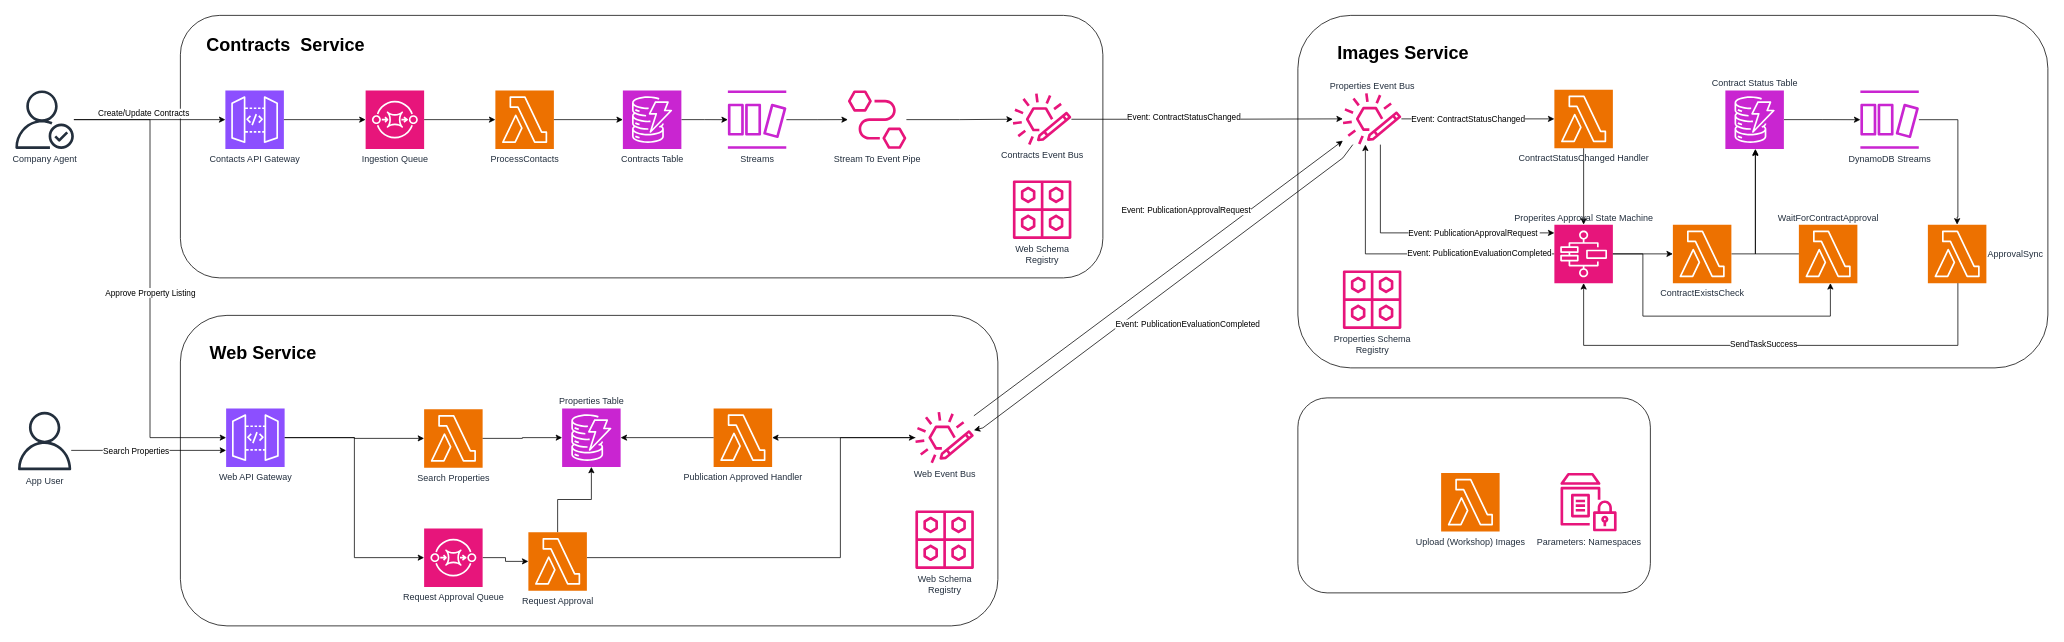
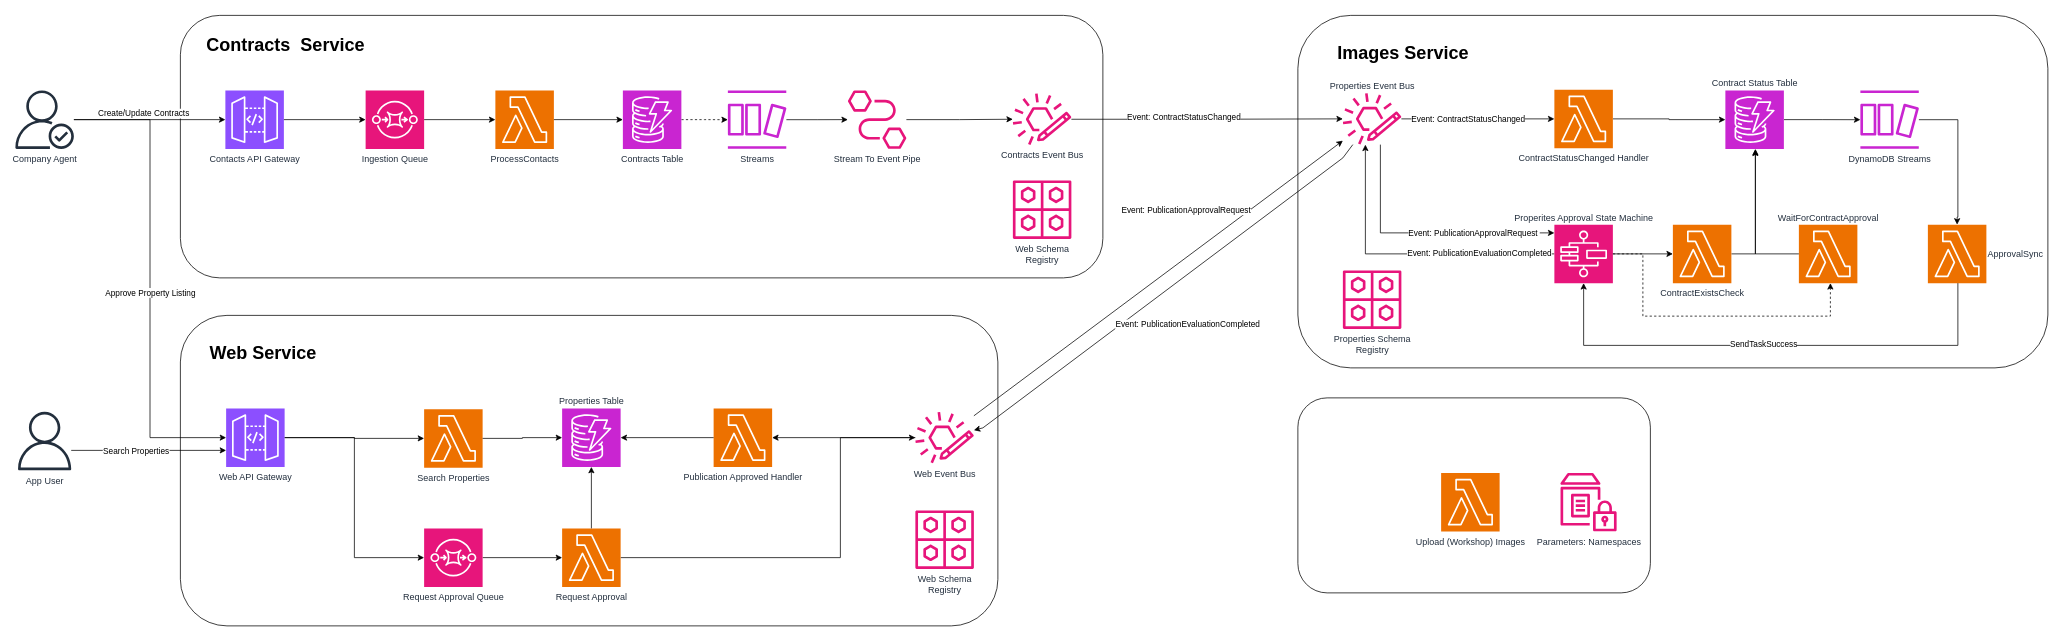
- <mxCell id="11" style="edgeStyle=orthogonalEdgeStyle;rounded=0;orthogonalLoop=1;jettySize=auto;html=1;" edge="1" parent="1" source="12" target="15"><mxGeometry relative="1" as="geometry" /></mxCell>
+ <mxCell id="11" style="edgeStyle=orthogonalEdgeStyle;rounded=0;orthogonalLoop=1;jettySize=auto;html=1;dashed=1;" edge="1" parent="1" source="12" target="15"><mxGeometry relative="1" as="geometry" /></mxCell>
- <mxCell id="25" style="edgeStyle=orthogonalEdgeStyle;rounded=0;orthogonalLoop=1;jettySize=auto;html=1;" edge="1" parent="1" source="26" target="33"><mxGeometry relative="1" as="geometry" /></mxCell>
+ <mxCell id="25" style="edgeStyle=orthogonalEdgeStyle;rounded=0;orthogonalLoop=1;jettySize=auto;html=1;" edge="1" parent="1" source="26" target="30"><mxGeometry relative="1" as="geometry" /></mxCell>
- <mxCell id="45" style="edgeStyle=orthogonalEdgeStyle;rounded=0;orthogonalLoop=1;jettySize=auto;html=1;" edge="1" parent="1" source="33" target="41"><mxGeometry relative="1" as="geometry"><mxPoint x="2417" y="377" as="targetPoint" /><Array as="points"><mxPoint x="2190" y="338" /><mxPoint x="2190" y="421" /><mxPoint x="2440" y="421" /></Array></mxGeometry></mxCell>
+ <mxCell id="45" style="edgeStyle=orthogonalEdgeStyle;rounded=0;orthogonalLoop=1;jettySize=auto;html=1;dashed=1;" edge="1" parent="1" source="33" target="41"><mxGeometry relative="1" as="geometry"><mxPoint x="2417" y="377" as="targetPoint" /><Array as="points"><mxPoint x="2190" y="338" /><mxPoint x="2190" y="421" /><mxPoint x="2440" y="421" /></Array></mxGeometry></mxCell>
- <mxCell id="57" value="Request Approval" style="sketch=0;points=[[0,0,0],[0.25,0,0],[0.5,0,0],[0.75,0,0],[1,0,0],[0,1,0],[0.25,1,0],[0.5,1,0],[0.75,1,0],[1,1,0],[0,0.25,0],[0,0.5,0],[0,0.75,0],[1,0.25,0],[1,0.5,0],[1,0.75,0]];outlineConnect=0;fontColor=#232F3E;fillColor=#ED7100;strokeColor=#ffffff;dashed=0;verticalLabelPosition=bottom;verticalAlign=top;align=center;html=1;fontSize=12;fontStyle=0;aspect=fixed;shape=mxgraph.aws4.resourceIcon;resIcon=mxgraph.aws4.lambda;" vertex="1" parent="1"><mxGeometry x="704" y="709" width="78" height="78" as="geometry" /></mxCell>
+ <mxCell id="57" value="Request Approval" style="sketch=0;points=[[0,0,0],[0.25,0,0],[0.5,0,0],[0.75,0,0],[1,0,0],[0,1,0],[0.25,1,0],[0.5,1,0],[0.75,1,0],[1,1,0],[0,0.25,0],[0,0.5,0],[0,0.75,0],[1,0.25,0],[1,0.5,0],[1,0.75,0]];outlineConnect=0;fontColor=#232F3E;fillColor=#ED7100;strokeColor=#ffffff;dashed=0;verticalLabelPosition=bottom;verticalAlign=top;align=center;html=1;fontSize=12;fontStyle=0;aspect=fixed;shape=mxgraph.aws4.resourceIcon;resIcon=mxgraph.aws4.lambda;" vertex="1" parent="1"><mxGeometry x="749" y="704" width="78" height="78" as="geometry" /></mxCell>
